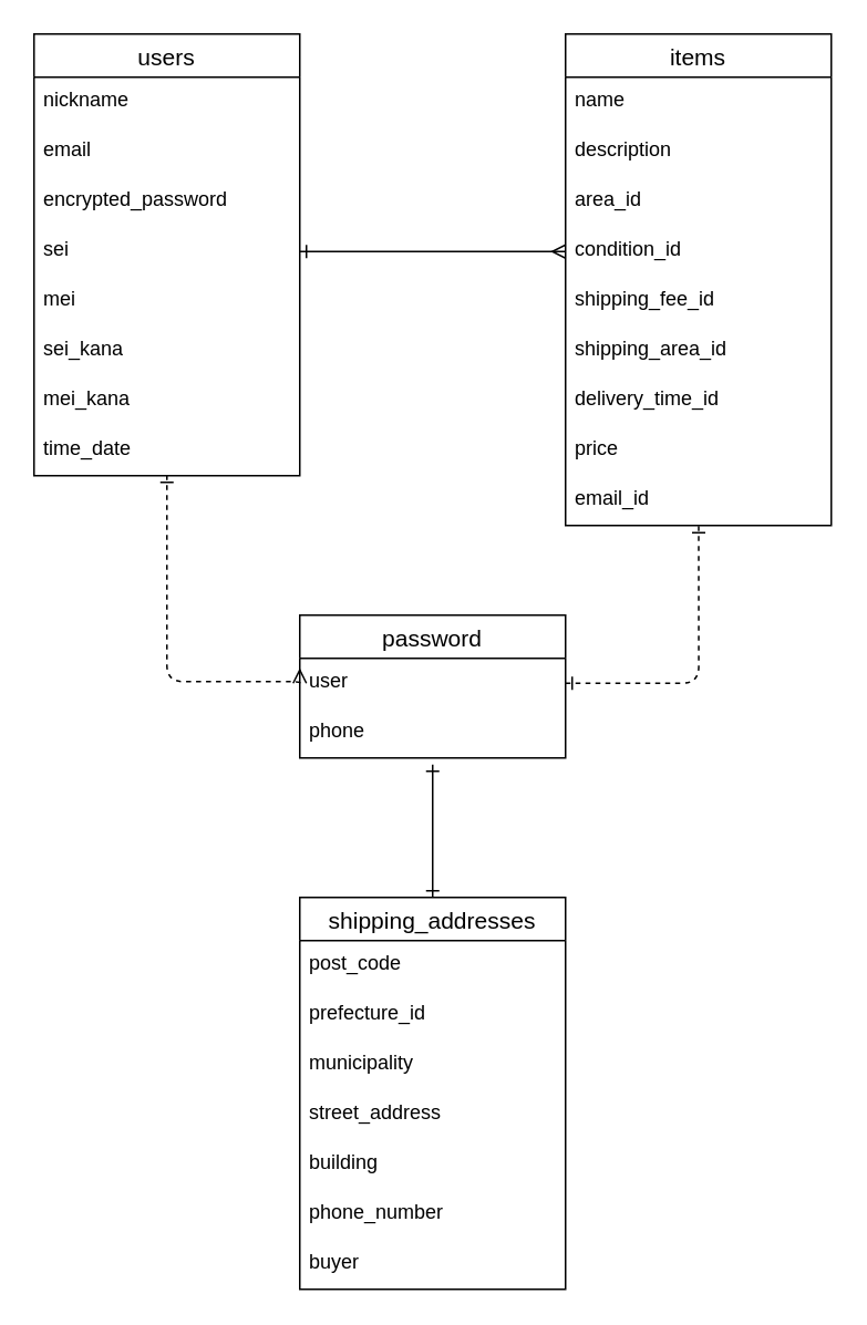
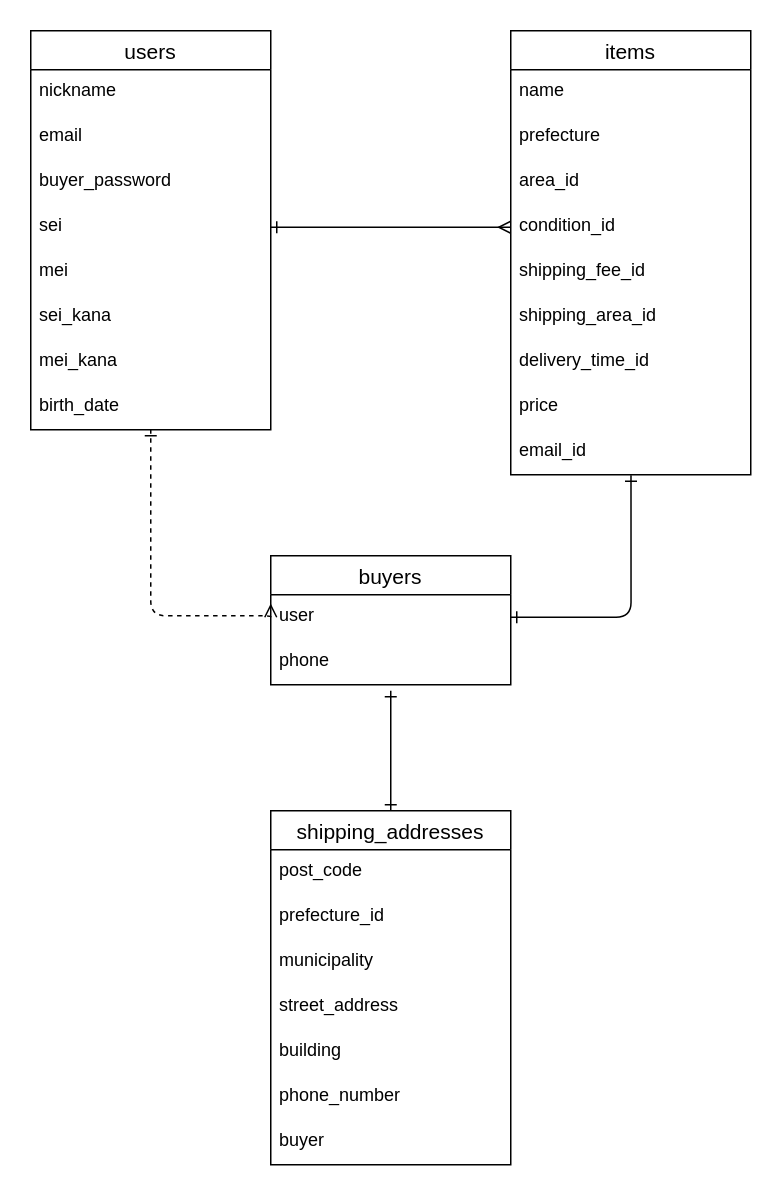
- <mxCell id="13" value="description" style="text;strokeColor=none;fillColor=none;spacingLeft=4;spacingRight=4;overflow=hidden;rotatable=0;points=[[0,0.5],[1,0.5]];portConstraint=eastwest;fontSize=12;" parent="11" vertex="1"><mxGeometry y="56" width="160" height="30" as="geometry" /></mxCell>
+ <mxCell id="13" value="prefecture" style="text;strokeColor=none;fillColor=none;spacingLeft=4;spacingRight=4;overflow=hidden;rotatable=0;points=[[0,0.5],[1,0.5]];portConstraint=eastwest;fontSize=12;" parent="11" vertex="1"><mxGeometry y="56" width="160" height="30" as="geometry" /></mxCell>
- <mxCell id="5" value="encrypted_password" style="text;strokeColor=none;fillColor=none;spacingLeft=4;spacingRight=4;overflow=hidden;rotatable=0;points=[[0,0.5],[1,0.5]];portConstraint=eastwest;fontSize=12;" parent="2" vertex="1"><mxGeometry y="86" width="160" height="30" as="geometry" /></mxCell>
+ <mxCell id="5" value="buyer_password" style="text;strokeColor=none;fillColor=none;spacingLeft=4;spacingRight=4;overflow=hidden;rotatable=0;points=[[0,0.5],[1,0.5]];portConstraint=eastwest;fontSize=12;" parent="2" vertex="1"><mxGeometry y="86" width="160" height="30" as="geometry" /></mxCell>
- <mxCell id="10" value="time_date" style="text;strokeColor=none;fillColor=none;spacingLeft=4;spacingRight=4;overflow=hidden;rotatable=0;points=[[0,0.5],[1,0.5]];portConstraint=eastwest;fontSize=12;" parent="2" vertex="1"><mxGeometry y="236" width="160" height="30" as="geometry" /></mxCell>
+ <mxCell id="10" value="birth_date" style="text;strokeColor=none;fillColor=none;spacingLeft=4;spacingRight=4;overflow=hidden;rotatable=0;points=[[0,0.5],[1,0.5]];portConstraint=eastwest;fontSize=12;" parent="2" vertex="1"><mxGeometry y="236" width="160" height="30" as="geometry" /></mxCell>
- <mxCell id="22" value="password" style="swimlane;fontStyle=0;childLayout=stackLayout;horizontal=1;startSize=26;horizontalStack=0;resizeParent=1;resizeParentMax=0;resizeLast=0;collapsible=1;marginBottom=0;align=center;fontSize=14;" parent="1" vertex="1"><mxGeometry x="180" y="370" width="160" height="86" as="geometry" /></mxCell>
+ <mxCell id="22" value="buyers" style="swimlane;fontStyle=0;childLayout=stackLayout;horizontal=1;startSize=26;horizontalStack=0;resizeParent=1;resizeParentMax=0;resizeLast=0;collapsible=1;marginBottom=0;align=center;fontSize=14;" parent="1" vertex="1"><mxGeometry x="180" y="370" width="160" height="86" as="geometry" /></mxCell>
- <mxCell id="35" style="edgeStyle=orthogonalEdgeStyle;html=1;exitX=1;exitY=0.5;exitDx=0;exitDy=0;entryX=0.501;entryY=1.011;entryDx=0;entryDy=0;entryPerimeter=0;startArrow=ERone;startFill=0;endArrow=ERone;endFill=0;dashed=1;" parent="1" source="23" target="20" edge="1"><mxGeometry relative="1" as="geometry"><mxPoint x="420" y="330" as="targetPoint" /></mxGeometry></mxCell>
+ <mxCell id="35" style="edgeStyle=orthogonalEdgeStyle;html=1;exitX=1;exitY=0.5;exitDx=0;exitDy=0;entryX=0.501;entryY=1.011;entryDx=0;entryDy=0;entryPerimeter=0;startArrow=ERone;startFill=0;endArrow=ERone;endFill=0;" parent="1" source="23" target="20" edge="1"><mxGeometry relative="1" as="geometry"><mxPoint x="420" y="330" as="targetPoint" /></mxGeometry></mxCell>
